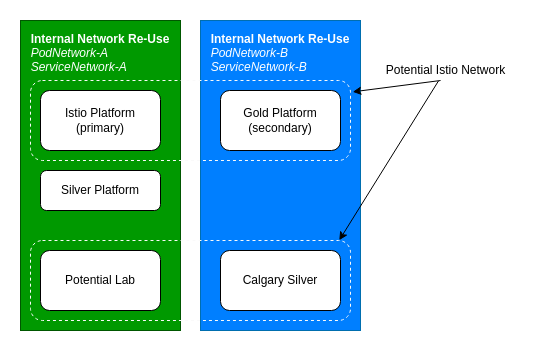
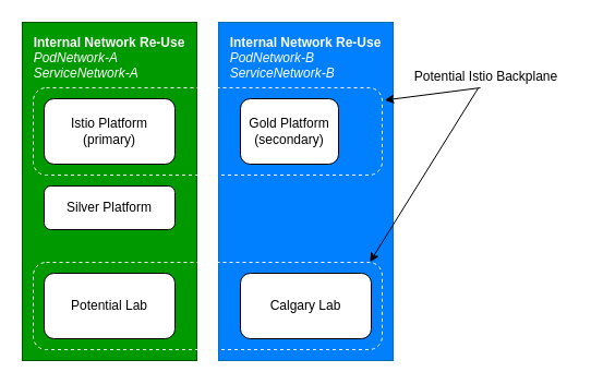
- <mxCell id="12" value="Potential Istio Network" style="text;html=1;align=center;verticalAlign=middle;resizable=0;points=[];autosize=1;" parent="1" vertex="1"><mxGeometry x="370" y="60" width="150" height="20" as="geometry" /></mxCell>
+ <mxCell id="12" value="Potential Istio Backplane" style="text;html=1;align=center;verticalAlign=middle;resizable=0;points=[];autosize=1;" parent="1" vertex="1"><mxGeometry x="370" y="60" width="150" height="20" as="geometry" /></mxCell>
- <mxCell id="8" value="Gold Platform&lt;br&gt;(secondary)" style="rounded=1;whiteSpace=wrap;html=1;" parent="1" vertex="1"><mxGeometry x="220" y="90" width="120" height="60" as="geometry" /></mxCell>
+ <mxCell id="8" value="Gold Platform&lt;br&gt;(secondary)" style="rounded=1;whiteSpace=wrap;html=1;" parent="1" vertex="1"><mxGeometry x="220" y="90" width="90" height="60" as="geometry" /></mxCell>
- <mxCell id="10" value="Calgary Silver" style="rounded=1;whiteSpace=wrap;html=1;" parent="1" vertex="1"><mxGeometry x="220" y="250" width="120" height="60" as="geometry" /></mxCell>
+ <mxCell id="10" value="Calgary Lab" style="rounded=1;whiteSpace=wrap;html=1;" parent="1" vertex="1"><mxGeometry x="220" y="250" width="120" height="60" as="geometry" /></mxCell>
